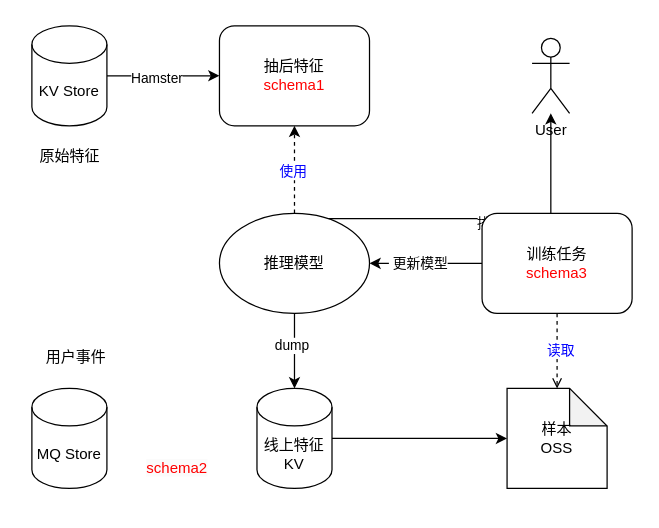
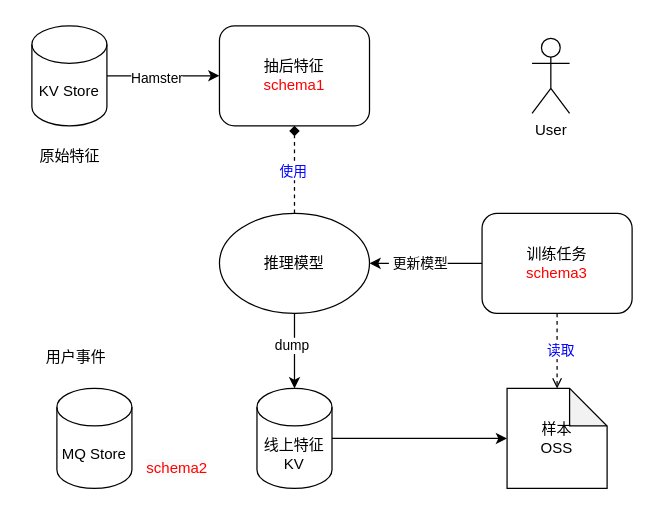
- <mxCell id="7" style="edgeStyle=orthogonalEdgeStyle;rounded=0;orthogonalLoop=1;jettySize=auto;html=1;exitX=0.5;exitY=0;exitDx=0;exitDy=0;entryX=0.5;entryY=1;entryDx=0;entryDy=0;dashed=1;" edge="1" parent="1" source="13" target="6"><mxGeometry relative="1" as="geometry" /></mxCell>
+ <mxCell id="7" style="edgeStyle=orthogonalEdgeStyle;rounded=0;orthogonalLoop=1;jettySize=auto;html=1;exitX=0.5;exitY=0;exitDx=0;exitDy=0;entryX=0.5;entryY=1;entryDx=0;entryDy=0;dashed=1;endArrow=diamond;" edge="1" parent="1" source="13" target="6"><mxGeometry relative="1" as="geometry" /></mxCell>
- <mxCell id="11" style="edgeStyle=orthogonalEdgeStyle;rounded=0;orthogonalLoop=1;jettySize=auto;html=1;exitX=0.75;exitY=0;exitDx=0;exitDy=0;" edge="1" parent="1" source="13" target="14"><mxGeometry relative="1" as="geometry"><mxPoint x="405" y="100" as="targetPoint" /></mxGeometry></mxCell>
- <mxCell id="12" value="排序" style="edgeLabel;html=1;align=center;verticalAlign=middle;resizable=0;points=[];" vertex="1" connectable="0" parent="11"><mxGeometry x="-0.016" y="-2" relative="1" as="geometry"><mxPoint x="1" y="1" as="offset" /></mxGeometry></mxCell>
- <mxCell id="19" value="MQ Store" style="shape=cylinder3;whiteSpace=wrap;html=1;boundedLbl=1;backgroundOutline=1;size=15;" vertex="1" parent="1"><mxGeometry x="25" y="310" width="60" height="80" as="geometry" /></mxCell>
+ <mxCell id="19" value="MQ Store" style="shape=cylinder3;whiteSpace=wrap;html=1;boundedLbl=1;backgroundOutline=1;size=15;" vertex="1" parent="1"><mxGeometry x="45" y="310" width="60" height="80" as="geometry" /></mxCell>
